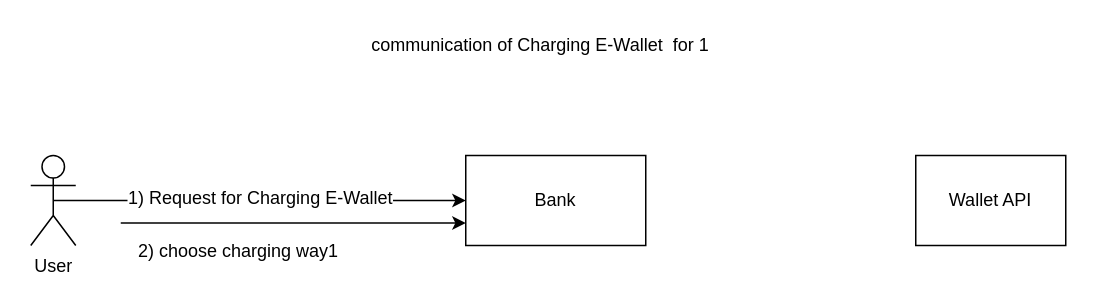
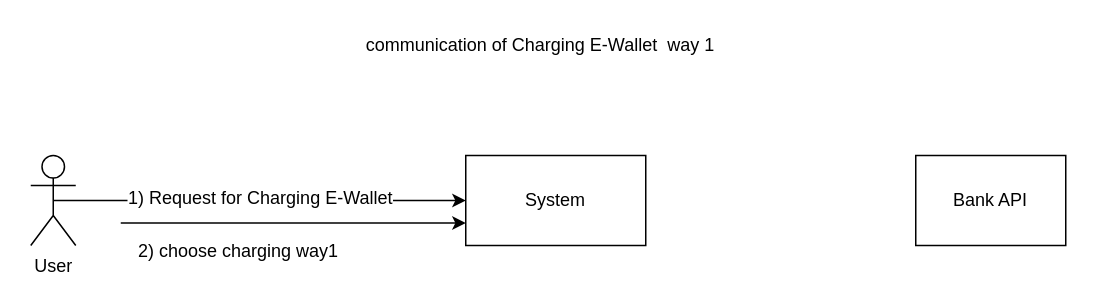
- <mxCell id="9" value="communication of Charging E-Wallet &amp;nbsp;for 1" style="text;html=1;strokeColor=none;fillColor=none;align=center;verticalAlign=middle;whiteSpace=wrap;rounded=0;" vertex="1" parent="1"><mxGeometry x="170" y="20" width="380" height="20" as="geometry" /></mxCell>
+ <mxCell id="9" value="communication of Charging E-Wallet &amp;nbsp;way 1" style="text;html=1;strokeColor=none;fillColor=none;align=center;verticalAlign=middle;whiteSpace=wrap;rounded=0;" vertex="1" parent="1"><mxGeometry x="170" y="20" width="380" height="20" as="geometry" /></mxCell>
- <mxCell id="3" value="Bank" style="rounded=0;whiteSpace=wrap;html=1;" vertex="1" parent="1"><mxGeometry x="310" y="103" width="120" height="60" as="geometry" /></mxCell>
+ <mxCell id="3" value="System" style="rounded=0;whiteSpace=wrap;html=1;" vertex="1" parent="1"><mxGeometry x="310" y="103" width="120" height="60" as="geometry" /></mxCell>
- <mxCell id="4" value="Wallet API" style="rounded=0;whiteSpace=wrap;html=1;" vertex="1" parent="1"><mxGeometry x="610" y="103" width="100" height="60" as="geometry" /></mxCell>
+ <mxCell id="4" value="Bank API" style="rounded=0;whiteSpace=wrap;html=1;" vertex="1" parent="1"><mxGeometry x="610" y="103" width="100" height="60" as="geometry" /></mxCell>
